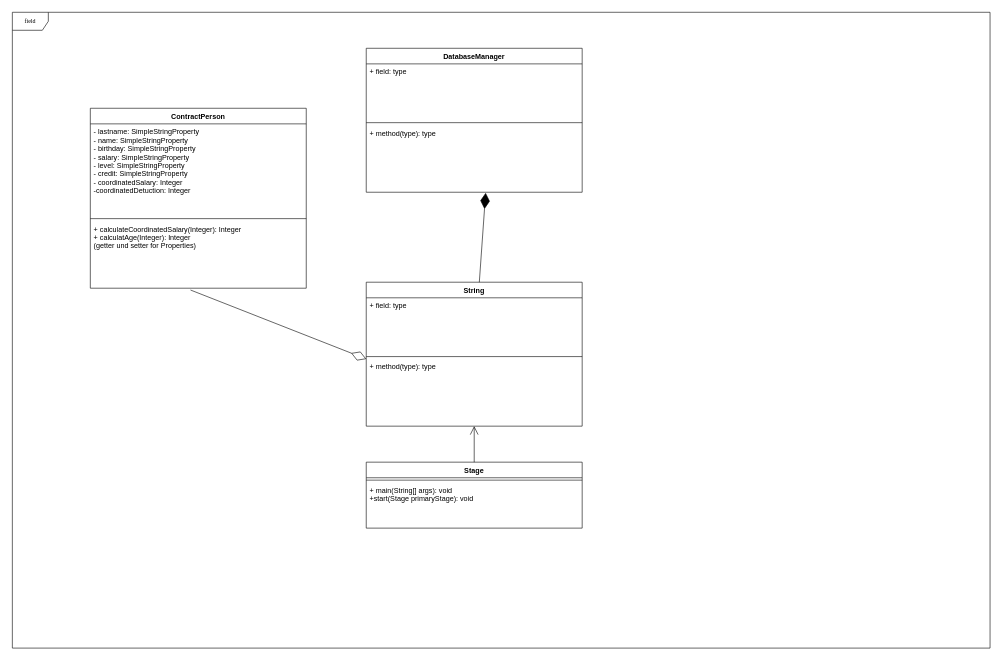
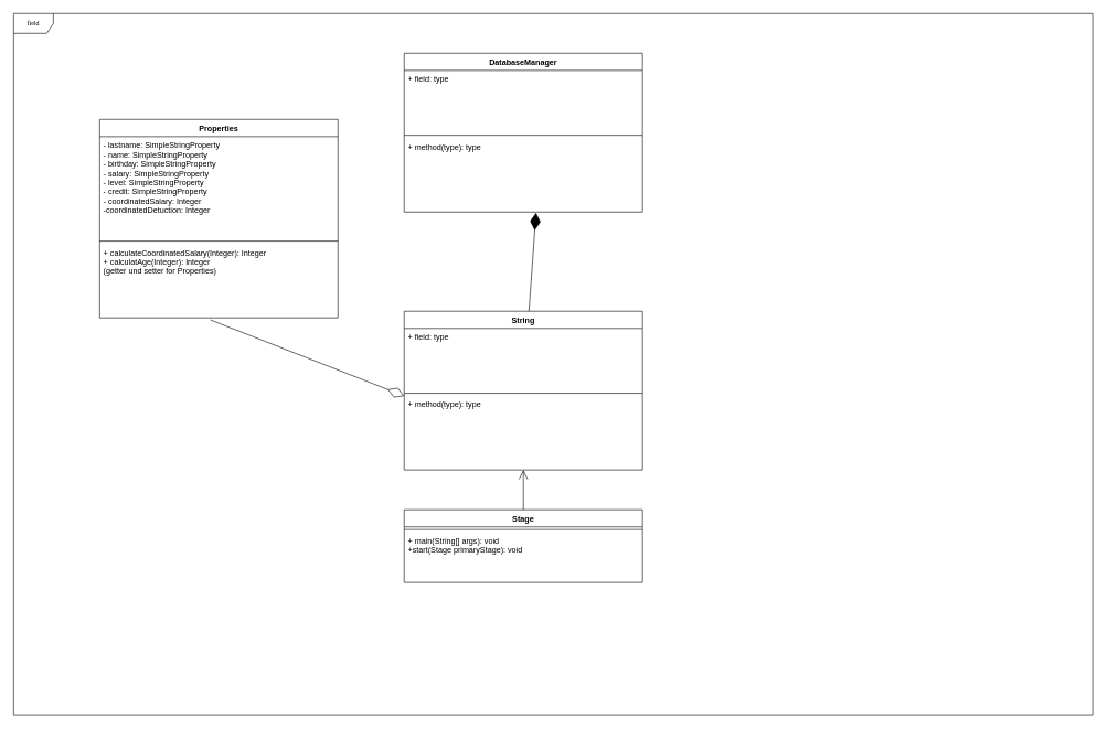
- <mxCell id="3" value="ContractPerson" style="swimlane;fontStyle=1;align=center;verticalAlign=top;childLayout=stackLayout;horizontal=1;startSize=26;horizontalStack=0;resizeParent=1;resizeParentMax=0;resizeLast=0;collapsible=1;marginBottom=0;" parent="1" vertex="1"><mxGeometry x="150" y="180" width="360" height="300" as="geometry" /></mxCell>
+ <mxCell id="3" value="Properties" style="swimlane;fontStyle=1;align=center;verticalAlign=top;childLayout=stackLayout;horizontal=1;startSize=26;horizontalStack=0;resizeParent=1;resizeParentMax=0;resizeLast=0;collapsible=1;marginBottom=0;" parent="1" vertex="1"><mxGeometry x="150" y="180" width="360" height="300" as="geometry" /></mxCell>
